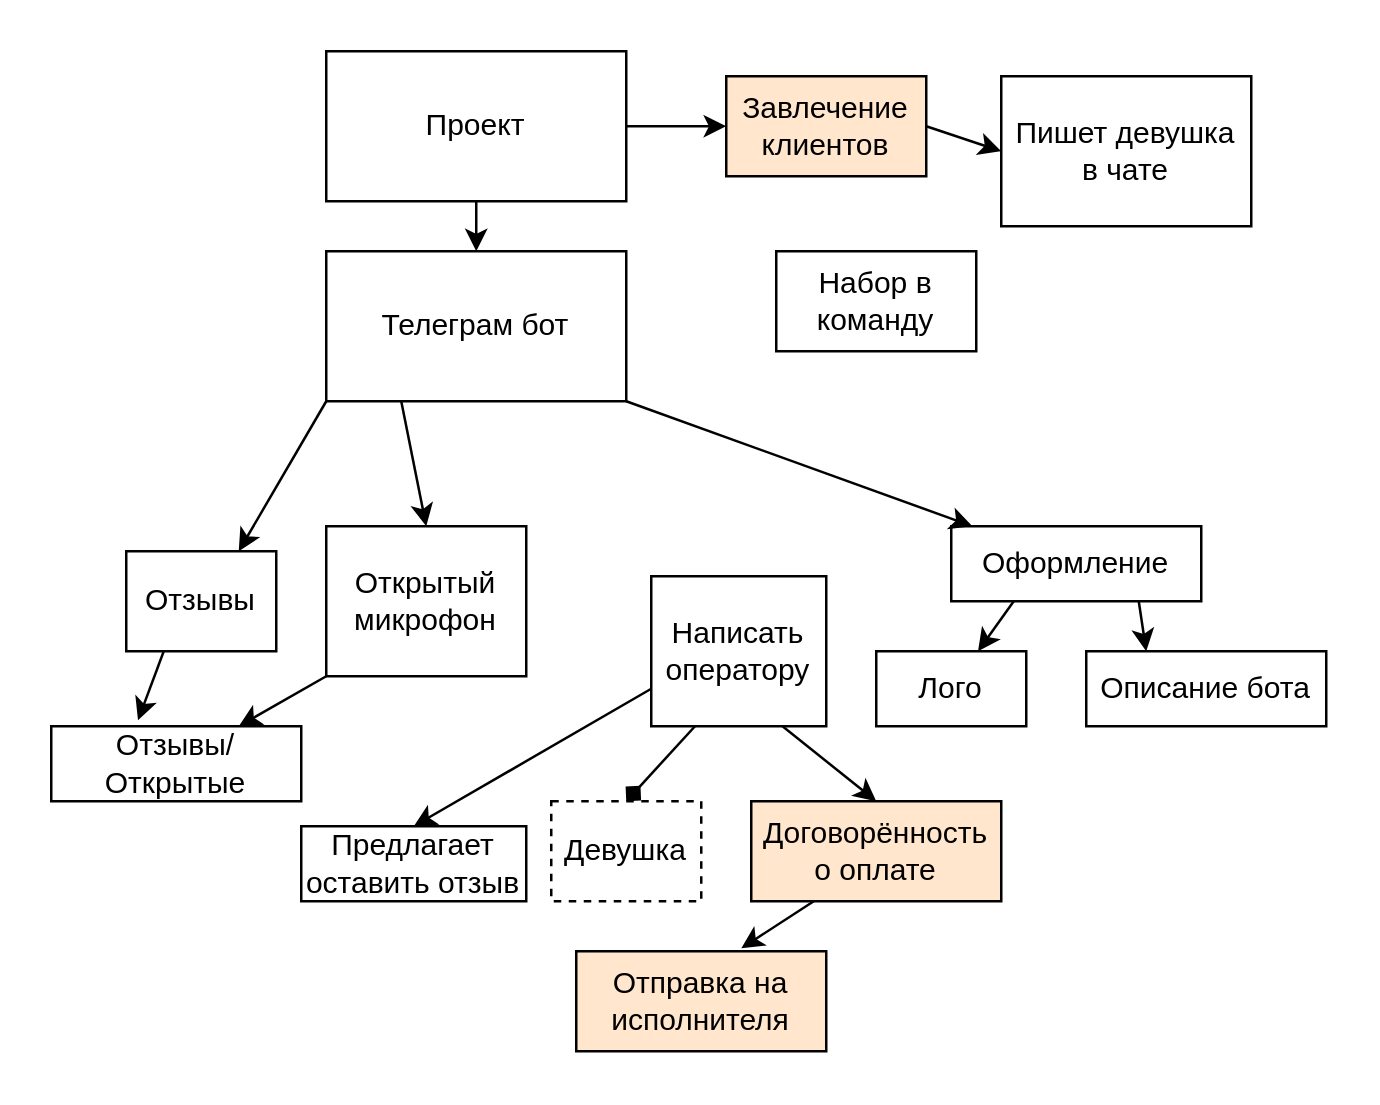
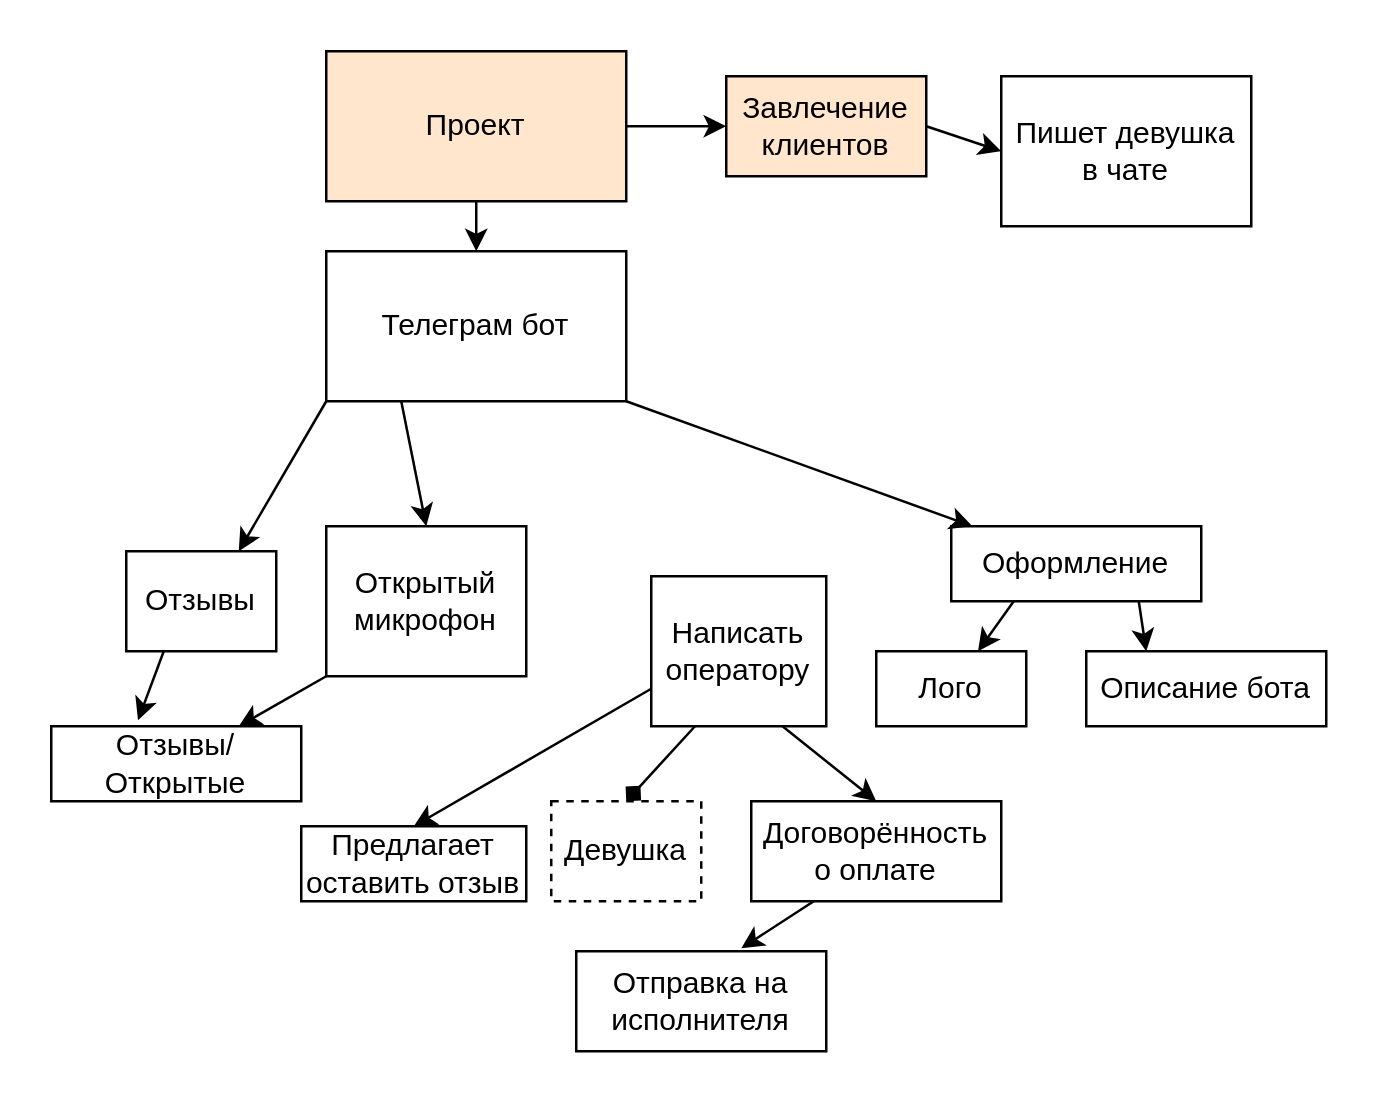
- <mxCell id="30" value="&lt;div&gt;Проект&lt;/div&gt;" style="rounded=0;whiteSpace=wrap;html=1;" vertex="1" parent="1"><mxGeometry x="130" width="120" height="60" as="geometry" y="20" /></mxCell>
+ <mxCell id="30" value="&lt;div&gt;Проект&lt;/div&gt;" style="rounded=0;whiteSpace=wrap;html=1;fillColor=#ffe6cc;" vertex="1" parent="1"><mxGeometry x="130" width="120" height="60" as="geometry" y="20" /></mxCell>
- <mxCell id="15" value="Набор в команду" style="rounded=0;whiteSpace=wrap;html=1;" vertex="1" parent="1"><mxGeometry x="310" y="100" width="80" height="40" as="geometry" /></mxCell>
- <mxCell id="13" value="Договорённость&lt;br&gt;о оплате" style="rounded=0;whiteSpace=wrap;html=1;fillColor=#ffe6cc;" vertex="1" parent="1"><mxGeometry x="300" y="320" width="100" height="40" as="geometry" /></mxCell>
+ <mxCell id="13" value="Договорённость&lt;br&gt;о оплате" style="rounded=0;whiteSpace=wrap;html=1;" vertex="1" parent="1"><mxGeometry x="300" y="320" width="100" height="40" as="geometry" /></mxCell>
- <mxCell id="23" value="Отправка на&lt;br&gt;исполнителя" style="rounded=0;whiteSpace=wrap;html=1;fillColor=#ffe6cc;" vertex="1" parent="1"><mxGeometry x="230" y="380" width="100" height="40" as="geometry" /></mxCell>
+ <mxCell id="23" value="Отправка на&lt;br&gt;исполнителя" style="rounded=0;whiteSpace=wrap;html=1;" vertex="1" parent="1"><mxGeometry x="230" y="380" width="100" height="40" as="geometry" /></mxCell>
